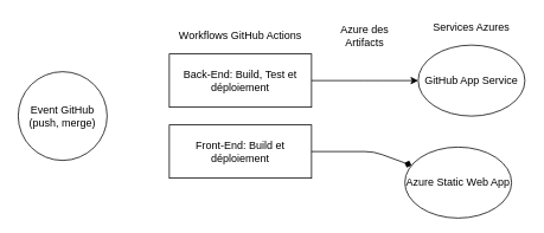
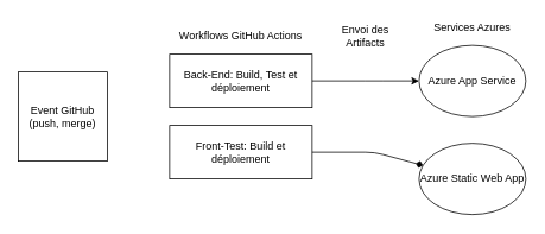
- <mxCell id="9" value="Azure des Artifacts" style="text;html=1;strokeColor=none;fillColor=none;align=center;verticalAlign=middle;whiteSpace=wrap;rounded=0;" vertex="1" parent="1"><mxGeometry x="375" y="30" width="70" height="20" as="geometry" /></mxCell>
+ <mxCell id="9" value="Envoi des Artifacts" style="text;html=1;strokeColor=none;fillColor=none;align=center;verticalAlign=middle;whiteSpace=wrap;rounded=0;" vertex="1" parent="1"><mxGeometry x="375" y="30" width="70" height="20" as="geometry" /></mxCell>
- <mxCell id="5" value="GitHub App Service" style="ellipse;whiteSpace=wrap;html=1;" vertex="1" parent="1"><mxGeometry x="470" y="50" width="120" height="80" as="geometry" /></mxCell>
+ <mxCell id="5" value="Azure App Service" style="ellipse;whiteSpace=wrap;html=1;" vertex="1" parent="1"><mxGeometry x="470" y="50" width="120" height="80" as="geometry" /></mxCell>
- <mxCell id="2" value="Event GitHub&lt;br&gt;(push, merge)" style="ellipse;whiteSpace=wrap;html=1;aspect=fixed;" vertex="1" parent="1"><mxGeometry x="20" y="80" width="100" height="100" as="geometry" /></mxCell>
+ <mxCell id="2" value="Event GitHub&lt;br&gt;(push, merge)" style="whiteSpace=wrap;html=1;aspect=fixed;rounded=0;" vertex="1" parent="1"><mxGeometry x="20" y="80" width="100" height="100" as="geometry" /></mxCell>
- <mxCell id="4" value="Front-End: Build et déploiement" style="rounded=0;whiteSpace=wrap;html=1;" vertex="1" parent="1"><mxGeometry x="190" y="140" width="160" height="60" as="geometry" /></mxCell>
+ <mxCell id="4" value="Front-Test: Build et déploiement" style="rounded=0;whiteSpace=wrap;html=1;" vertex="1" parent="1"><mxGeometry x="190" y="140" width="160" height="60" as="geometry" /></mxCell>
- <mxCell id="6" value="Azure Static Web App" style="ellipse;whiteSpace=wrap;html=1;" vertex="1" parent="1"><mxGeometry x="455" y="165" width="120" height="80" as="geometry" /></mxCell>
+ <mxCell id="6" value="Azure Static Web App" style="ellipse;whiteSpace=wrap;html=1;" vertex="1" parent="1"><mxGeometry x="470" y="160" width="120" height="80" as="geometry" /></mxCell>
